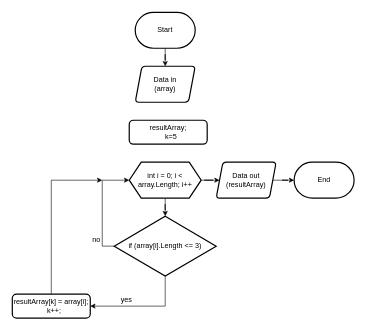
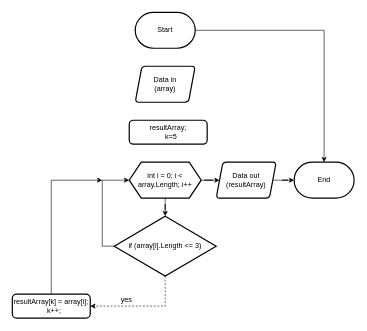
- <mxCell id="2" value="" style="edgeStyle=orthogonalEdgeStyle;rounded=0;orthogonalLoop=1;jettySize=auto;html=1;" edge="1" parent="1" source="3" target="4"><mxGeometry relative="1" as="geometry" /></mxCell>
+ <mxCell id="2" value="" style="edgeStyle=orthogonalEdgeStyle;rounded=0;orthogonalLoop=1;jettySize=auto;html=1;" edge="1" parent="1" source="3" target="10"><mxGeometry relative="1" as="geometry" /></mxCell>
- <mxCell id="17" value="no" style="text;html=1;align=center;verticalAlign=middle;resizable=0;points=[];autosize=1;" vertex="1" parent="1"><mxGeometry x="145" y="390" width="30" height="20" as="geometry" /></mxCell>
- <mxCell id="11" style="edgeStyle=orthogonalEdgeStyle;rounded=0;orthogonalLoop=1;jettySize=auto;html=1;exitX=0.5;exitY=1;exitDx=0;exitDy=0;entryX=1;entryY=0.5;entryDx=0;entryDy=0;" edge="1" parent="1" source="13" target="15"><mxGeometry relative="1" as="geometry" /></mxCell>
+ <mxCell id="11" style="edgeStyle=orthogonalEdgeStyle;rounded=0;orthogonalLoop=1;jettySize=auto;html=1;exitX=0.5;exitY=1;exitDx=0;exitDy=0;entryX=1;entryY=0.5;entryDx=0;entryDy=0;dashed=1;" edge="1" parent="1" source="13" target="15"><mxGeometry relative="1" as="geometry" /></mxCell>
